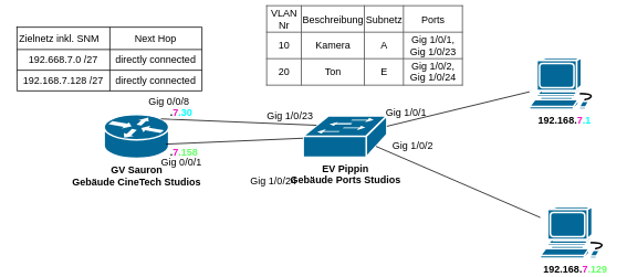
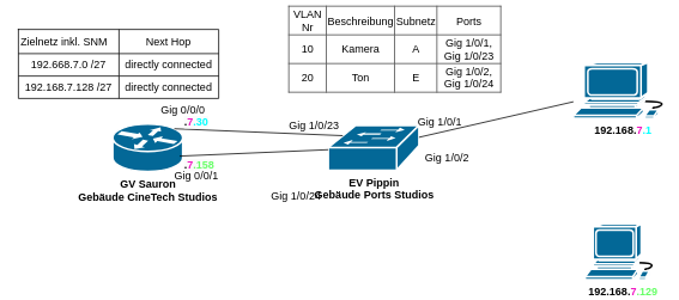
- <mxCell id="2" value="&lt;b&gt;192.168.&lt;font color=&quot;#f019c2&quot;&gt;7&lt;/font&gt;&lt;font style=&quot;color: rgb(0, 255, 255);&quot;&gt;.1&lt;/font&gt;&lt;/b&gt;" style="shape=mxgraph.cisco.computers_and_peripherals.workstation;sketch=0;html=1;pointerEvents=1;dashed=0;fillColor=#036897;strokeColor=#ffffff;strokeWidth=2;verticalLabelPosition=bottom;verticalAlign=top;align=center;outlineConnect=0;" parent="1" vertex="1"><mxGeometry x="638" y="69" width="83" height="62" as="geometry" /></mxCell>
+ <mxCell id="2" value="&lt;b&gt;192.168.&lt;font color=&quot;#f019c2&quot;&gt;7&lt;/font&gt;&lt;font style=&quot;color: rgb(0, 255, 255);&quot;&gt;.1&lt;/font&gt;&lt;/b&gt;" style="shape=mxgraph.cisco.computers_and_peripherals.workstation;sketch=0;html=1;pointerEvents=1;dashed=0;fillColor=#036897;strokeColor=#ffffff;strokeWidth=2;verticalLabelPosition=bottom;verticalAlign=top;align=center;outlineConnect=0;" parent="1" vertex="1"><mxGeometry x="638" y="69" width="110" height="62" as="geometry" /></mxCell>
- <mxCell id="17" value="Gig 0/0/8" style="text;html=1;align=center;verticalAlign=middle;resizable=0;points=[];autosize=1;strokeColor=none;fillColor=none;" vertex="1" parent="1"><mxGeometry x="169" y="109" width="67" height="26" as="geometry" /></mxCell>
+ <mxCell id="17" value="Gig 0/0/0" style="text;html=1;align=center;verticalAlign=middle;resizable=0;points=[];autosize=1;strokeColor=none;fillColor=none;" vertex="1" parent="1"><mxGeometry x="169" y="109" width="67" height="26" as="geometry" /></mxCell>
- <mxCell id="8" value="" style="endArrow=none;html=1;rounded=0;exitX=0.87;exitY=0.74;exitDx=0;exitDy=0;exitPerimeter=0;" edge="1" parent="1" source="3" target="4"><mxGeometry width="50" height="50" relative="1" as="geometry"><mxPoint x="476" y="162" as="sourcePoint" /><mxPoint x="648" y="120" as="targetPoint" /></mxGeometry></mxCell>
